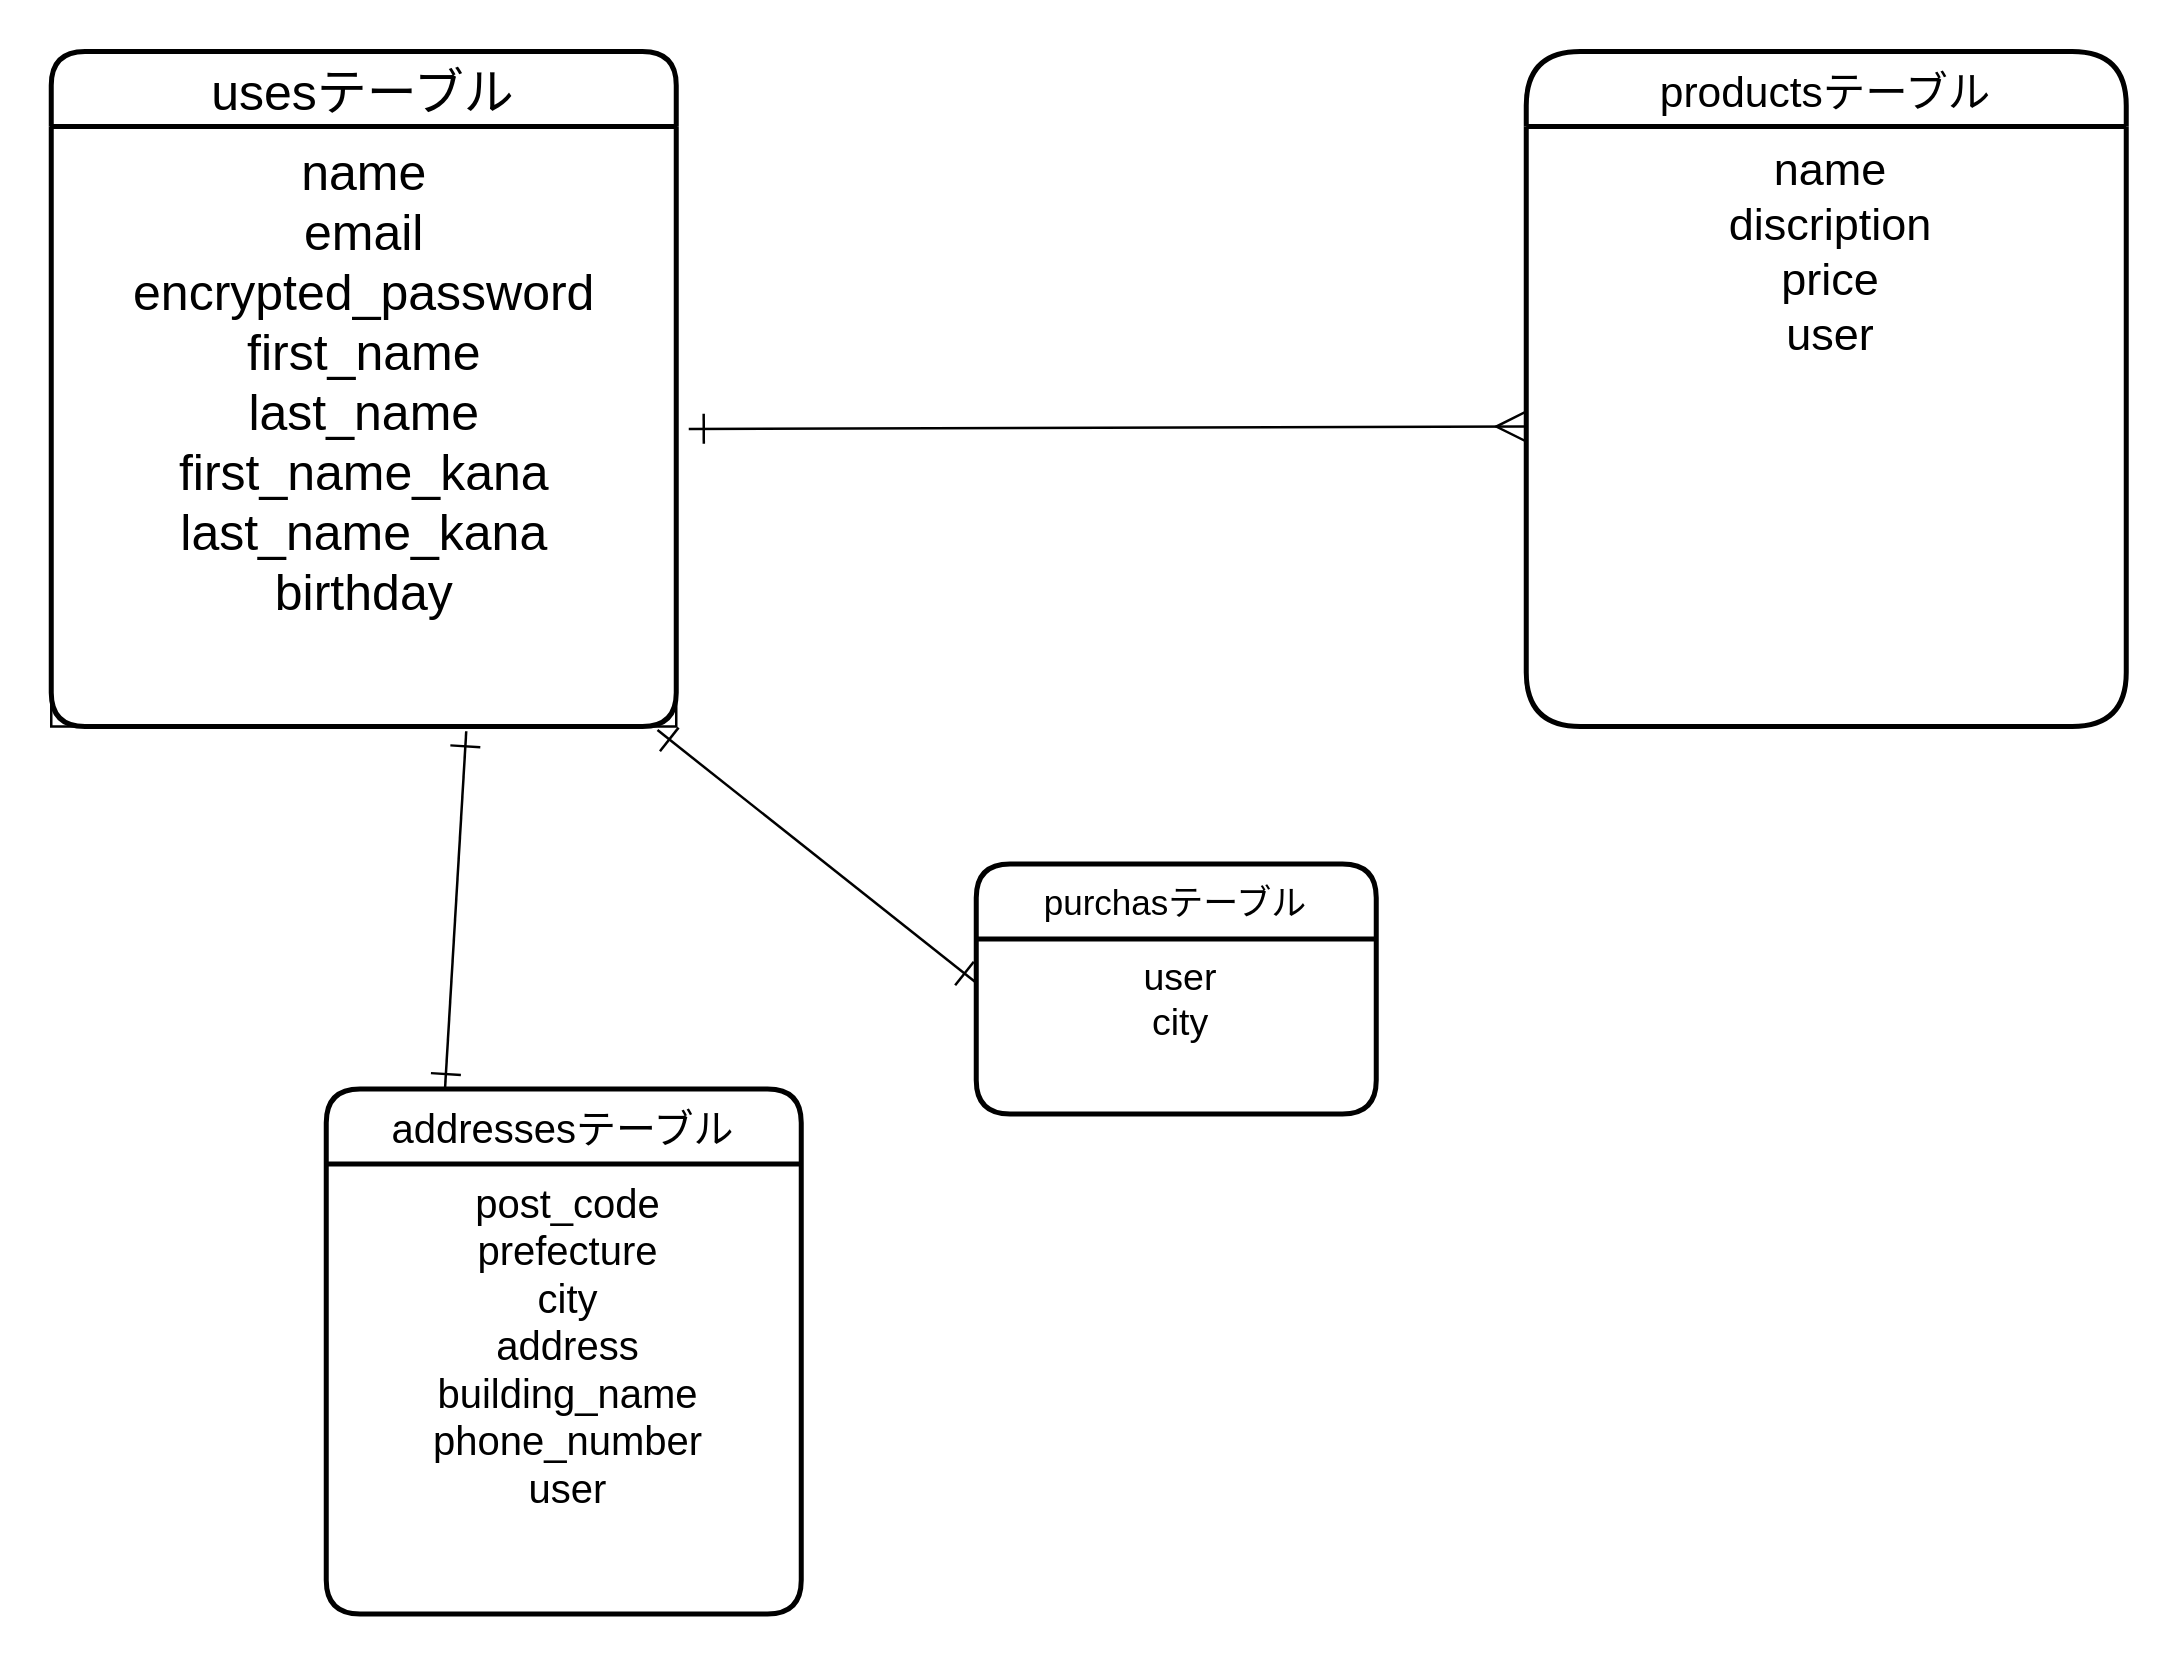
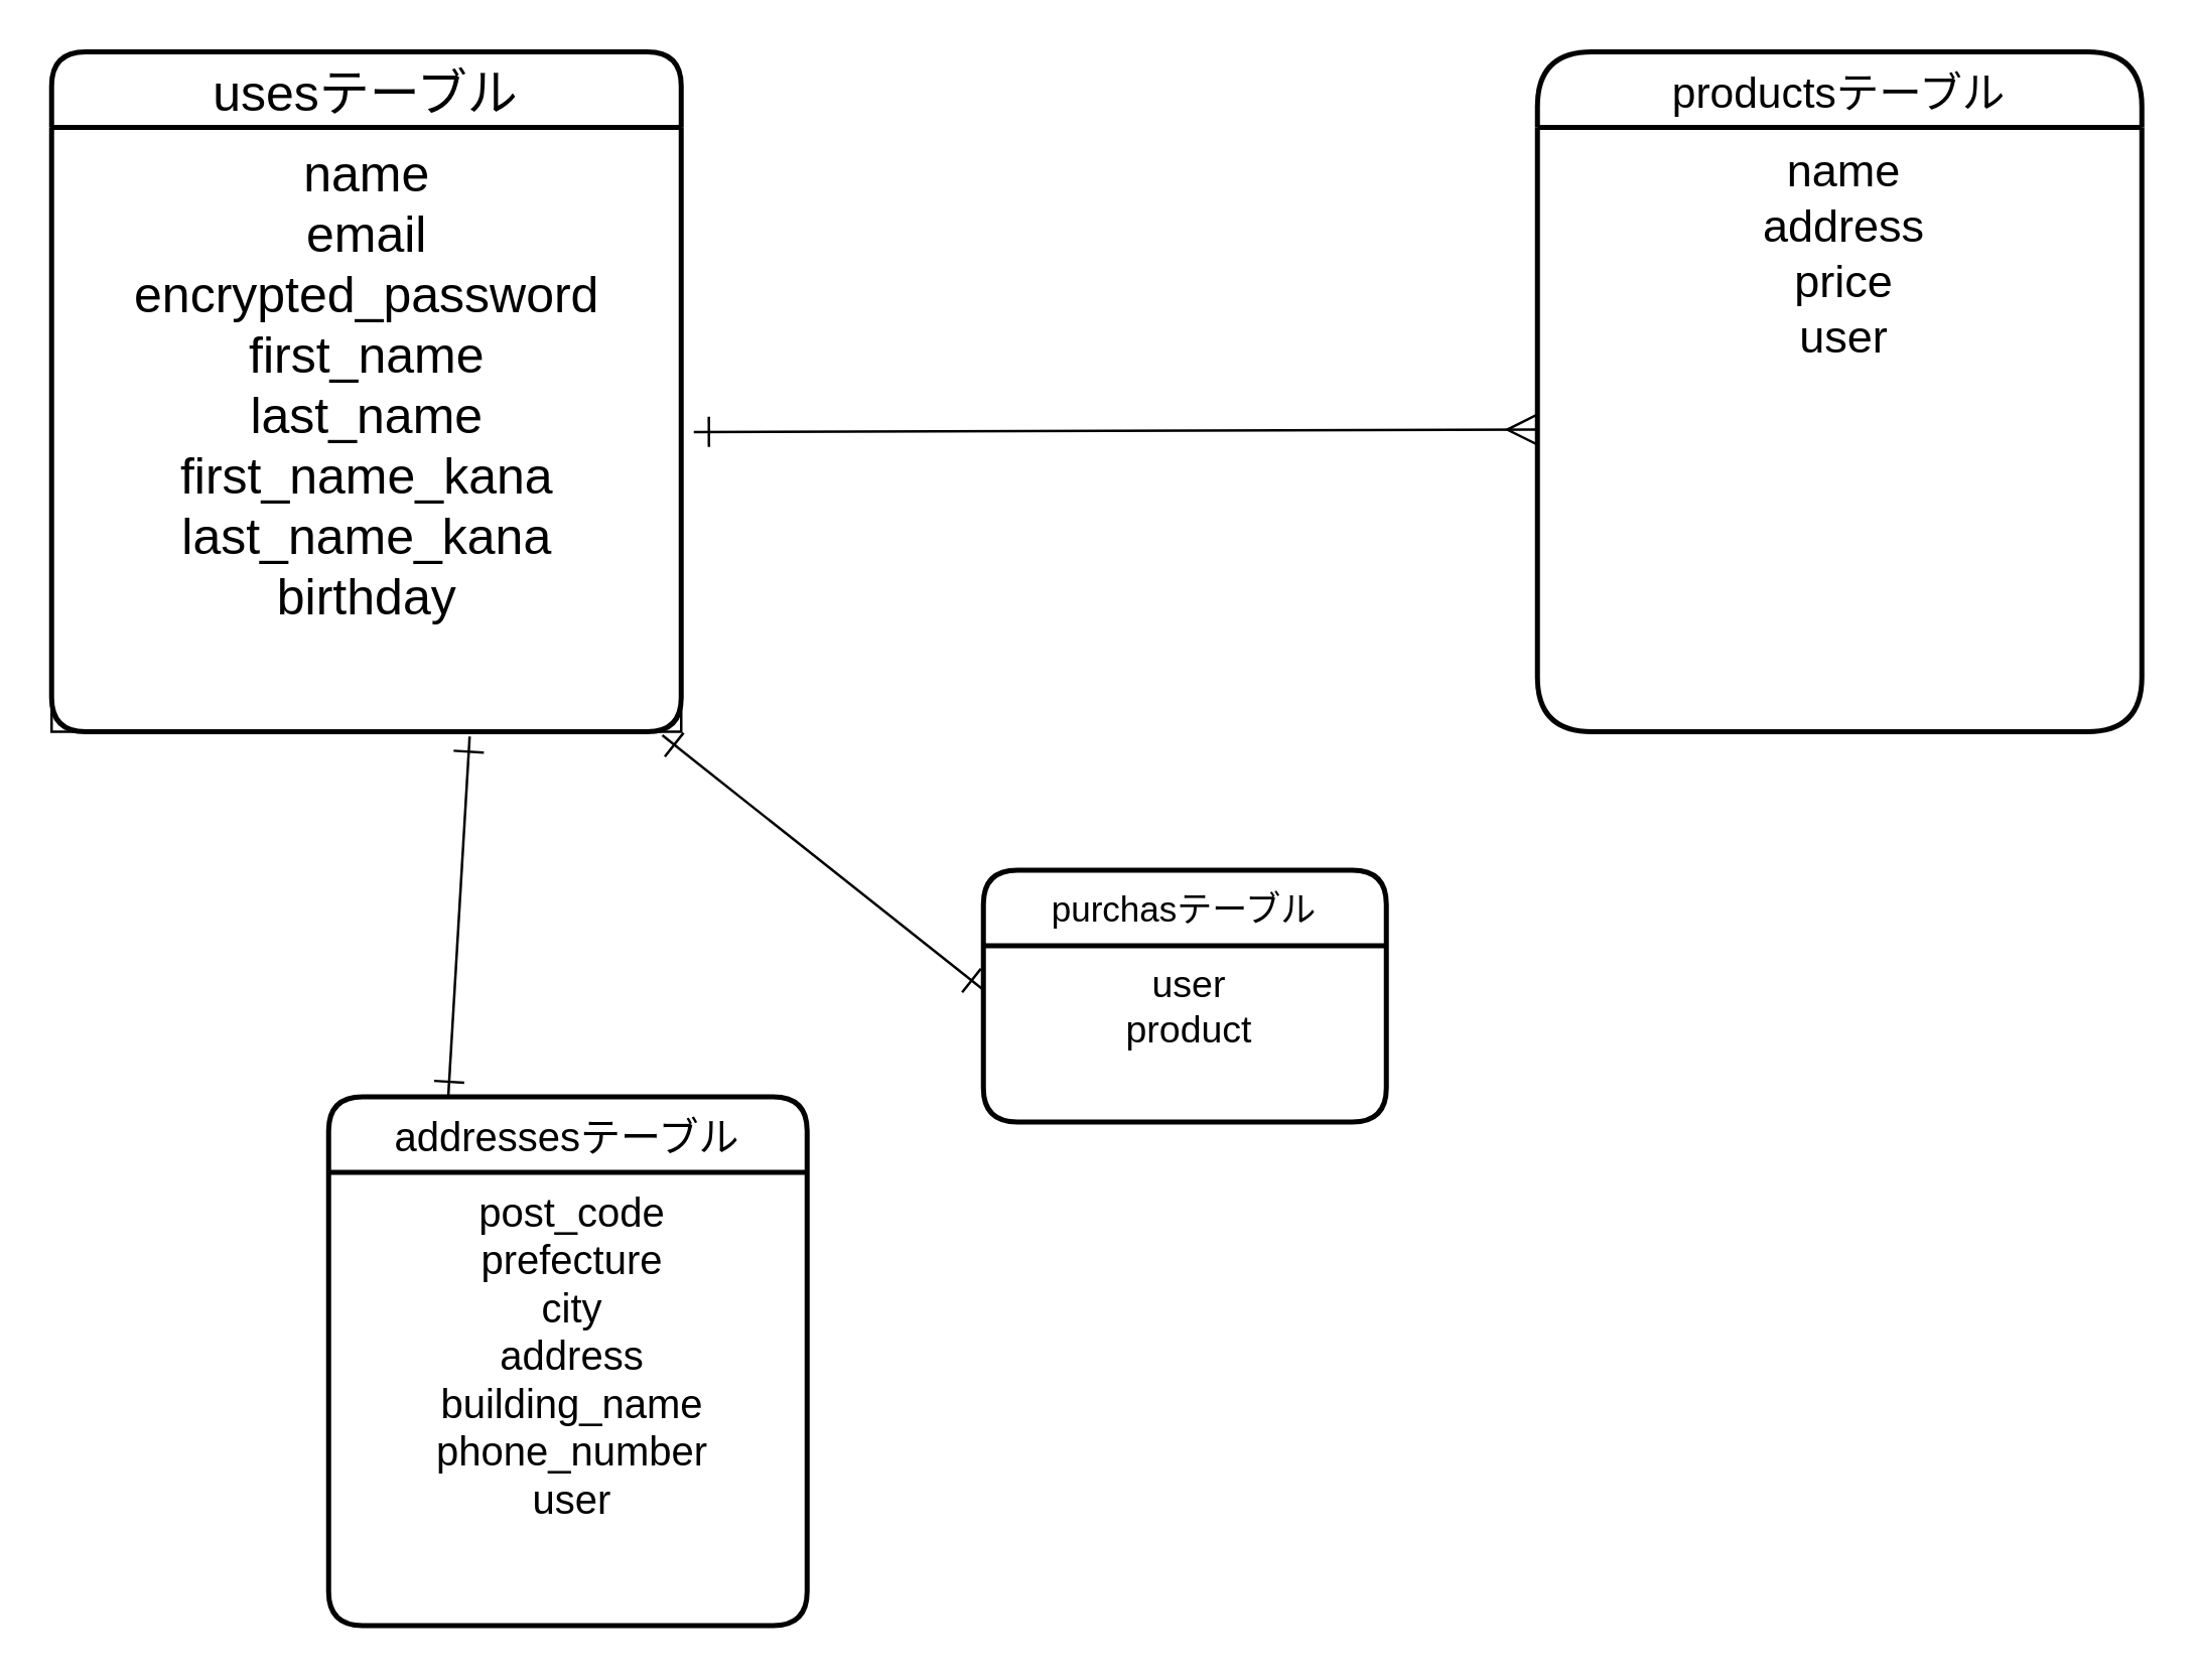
- <mxCell id="5" value="name&#10;discription&#10;price&#10;user&#10;" style="align=center;strokeColor=none;fillColor=none;spacingLeft=4;fontSize=18;verticalAlign=top;resizable=0;rotatable=0;part=1;" vertex="1" parent="4"><mxGeometry y="30" width="240" height="240" as="geometry" /></mxCell>
+ <mxCell id="5" value="name&#10;address&#10;price&#10;user&#10;" style="align=center;strokeColor=none;fillColor=none;spacingLeft=4;fontSize=18;verticalAlign=top;resizable=0;rotatable=0;part=1;" vertex="1" parent="4"><mxGeometry y="30" width="240" height="240" as="geometry" /></mxCell>
- <mxCell id="8" value="user&#10;city" style="align=center;strokeColor=none;fillColor=none;spacingLeft=4;fontSize=15;verticalAlign=top;resizable=0;rotatable=0;part=1;" vertex="1" parent="7"><mxGeometry y="30" width="160" height="70" as="geometry" /></mxCell>
+ <mxCell id="8" value="user&#10;product" style="align=center;strokeColor=none;fillColor=none;spacingLeft=4;fontSize=15;verticalAlign=top;resizable=0;rotatable=0;part=1;" vertex="1" parent="7"><mxGeometry y="30" width="160" height="70" as="geometry" /></mxCell>
